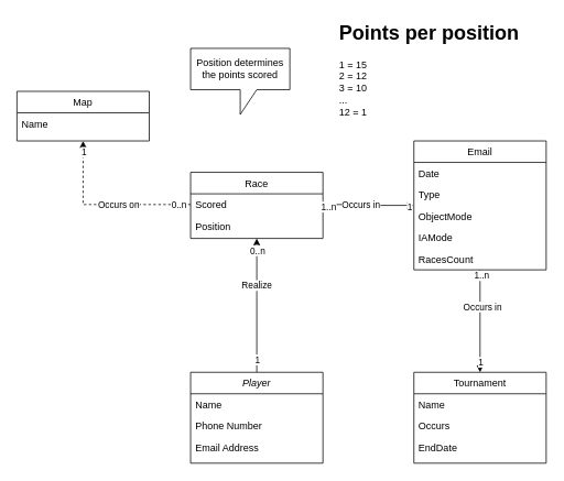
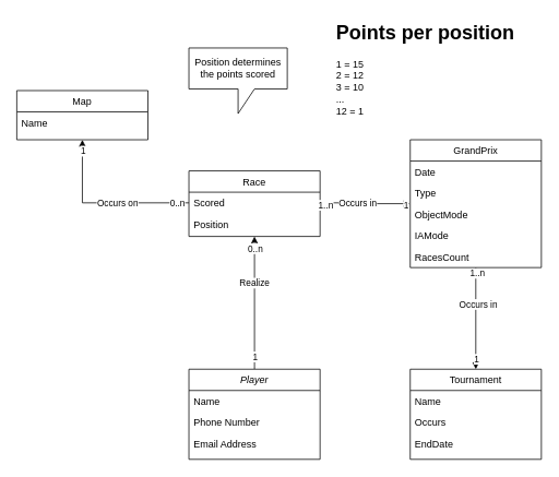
- <mxCell id="14" value="Email" style="swimlane;fontStyle=0;align=center;verticalAlign=top;childLayout=stackLayout;horizontal=1;startSize=26;horizontalStack=0;resizeParent=1;resizeLast=0;collapsible=1;marginBottom=0;rounded=0;shadow=0;strokeWidth=1;" parent="1" vertex="1"><mxGeometry x="500" y="170" width="160" height="156" as="geometry"><mxRectangle x="550" y="140" width="160" height="26" as="alternateBounds" /></mxGeometry></mxCell>
+ <mxCell id="14" value="GrandPrix" style="swimlane;fontStyle=0;align=center;verticalAlign=top;childLayout=stackLayout;horizontal=1;startSize=26;horizontalStack=0;resizeParent=1;resizeLast=0;collapsible=1;marginBottom=0;rounded=0;shadow=0;strokeWidth=1;" parent="1" vertex="1"><mxGeometry x="500" y="170" width="160" height="156" as="geometry"><mxRectangle x="550" y="140" width="160" height="26" as="alternateBounds" /></mxGeometry></mxCell>
- <mxCell id="33" style="edgeStyle=orthogonalEdgeStyle;rounded=0;orthogonalLoop=1;jettySize=auto;html=1;exitX=0;exitY=0.5;exitDx=0;exitDy=0;dashed=1;" edge="1" parent="1" source="21" target="31"><mxGeometry relative="1" as="geometry" /></mxCell>
+ <mxCell id="33" style="edgeStyle=orthogonalEdgeStyle;rounded=0;orthogonalLoop=1;jettySize=auto;html=1;exitX=0;exitY=0.5;exitDx=0;exitDy=0;" edge="1" parent="1" source="21" target="31"><mxGeometry relative="1" as="geometry" /></mxCell>
